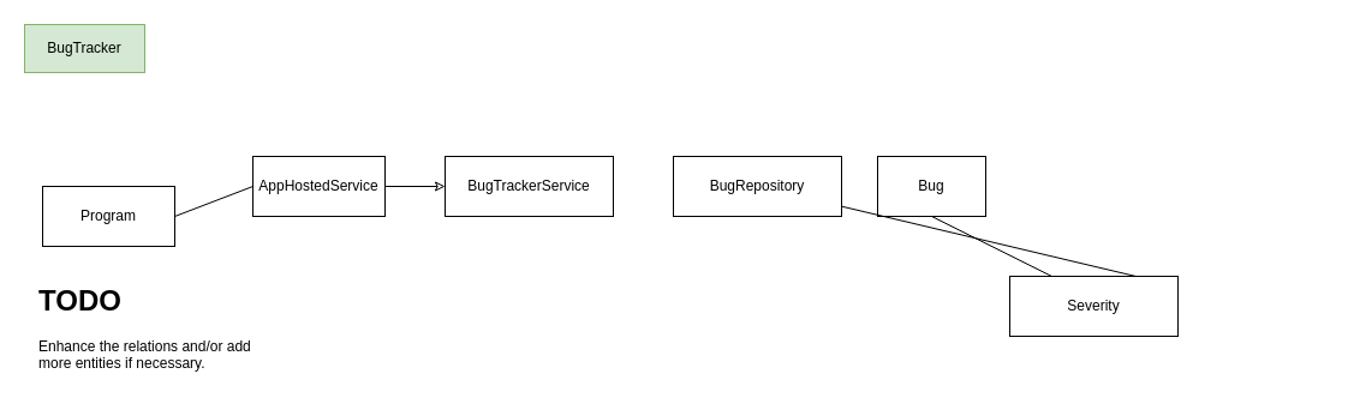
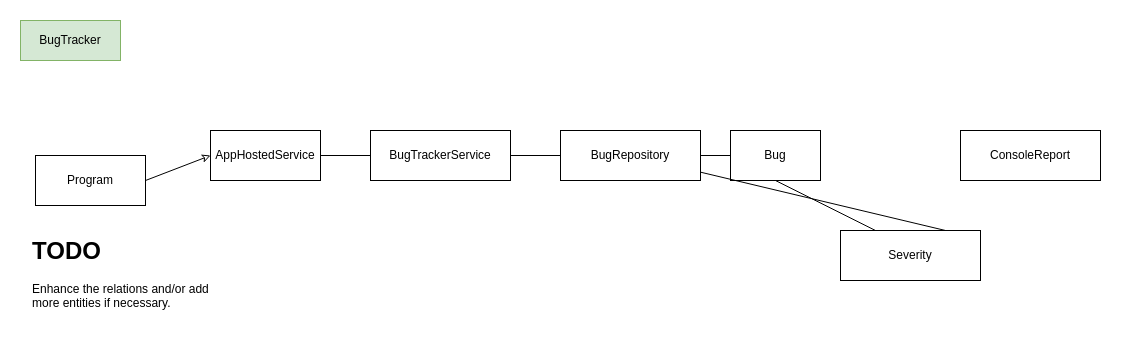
- <mxCell id="10" style="rounded=0;orthogonalLoop=1;jettySize=auto;html=1;exitX=1;exitY=0.5;exitDx=0;exitDy=0;entryX=0;entryY=0.5;entryDx=0;entryDy=0;endArrow=classic;endFill=0;" edge="1" parent="1" source="4" target="5"><mxGeometry relative="1" as="geometry"><mxPoint x="340" y="210" as="sourcePoint" /><mxPoint x="410" y="210" as="targetPoint" /></mxGeometry></mxCell>
+ <mxCell id="10" style="rounded=0;orthogonalLoop=1;jettySize=auto;html=1;exitX=1;exitY=0.5;exitDx=0;exitDy=0;entryX=0;entryY=0.5;entryDx=0;entryDy=0;endArrow=none;endFill=0;" edge="1" parent="1" source="4" target="5"><mxGeometry relative="1" as="geometry"><mxPoint x="340" y="210" as="sourcePoint" /><mxPoint x="410" y="210" as="targetPoint" /></mxGeometry></mxCell>
+ <mxCell id="11" style="rounded=0;orthogonalLoop=1;jettySize=auto;html=1;exitX=1;exitY=0.5;exitDx=0;exitDy=0;entryX=0;entryY=0.5;entryDx=0;entryDy=0;endArrow=none;endFill=0;" edge="1" parent="1" source="5" target="6"><mxGeometry relative="1" as="geometry"><mxPoint x="410" y="220" as="sourcePoint" /><mxPoint x="480" y="220" as="targetPoint" /></mxGeometry></mxCell>
+ <mxCell id="12" style="rounded=0;orthogonalLoop=1;jettySize=auto;html=1;exitX=1;exitY=0.5;exitDx=0;exitDy=0;entryX=0;entryY=0.5;entryDx=0;entryDy=0;endArrow=none;endFill=0;" edge="1" parent="1" source="6" target="7"><mxGeometry relative="1" as="geometry"><mxPoint x="620" y="200" as="sourcePoint" /><mxPoint x="670" y="200" as="targetPoint" /></mxGeometry></mxCell>
+ <mxCell id="9" value="ConsoleReport" style="html=1;whiteSpace=wrap;" vertex="1" parent="1"><mxGeometry x="960" y="130" width="140" height="50" as="geometry" /></mxCell>
- <mxCell id="2" style="rounded=0;orthogonalLoop=1;jettySize=auto;html=1;exitX=1;exitY=0.5;exitDx=0;exitDy=0;entryX=0;entryY=0.5;entryDx=0;entryDy=0;endArrow=none;endFill=0;" edge="1" parent="1" source="3" target="4"><mxGeometry relative="1" as="geometry" /></mxCell>
+ <mxCell id="2" style="rounded=0;orthogonalLoop=1;jettySize=auto;html=1;exitX=1;exitY=0.5;exitDx=0;exitDy=0;entryX=0;entryY=0.5;entryDx=0;entryDy=0;endArrow=classic;endFill=0;" edge="1" parent="1" source="3" target="4"><mxGeometry relative="1" as="geometry" /></mxCell>
